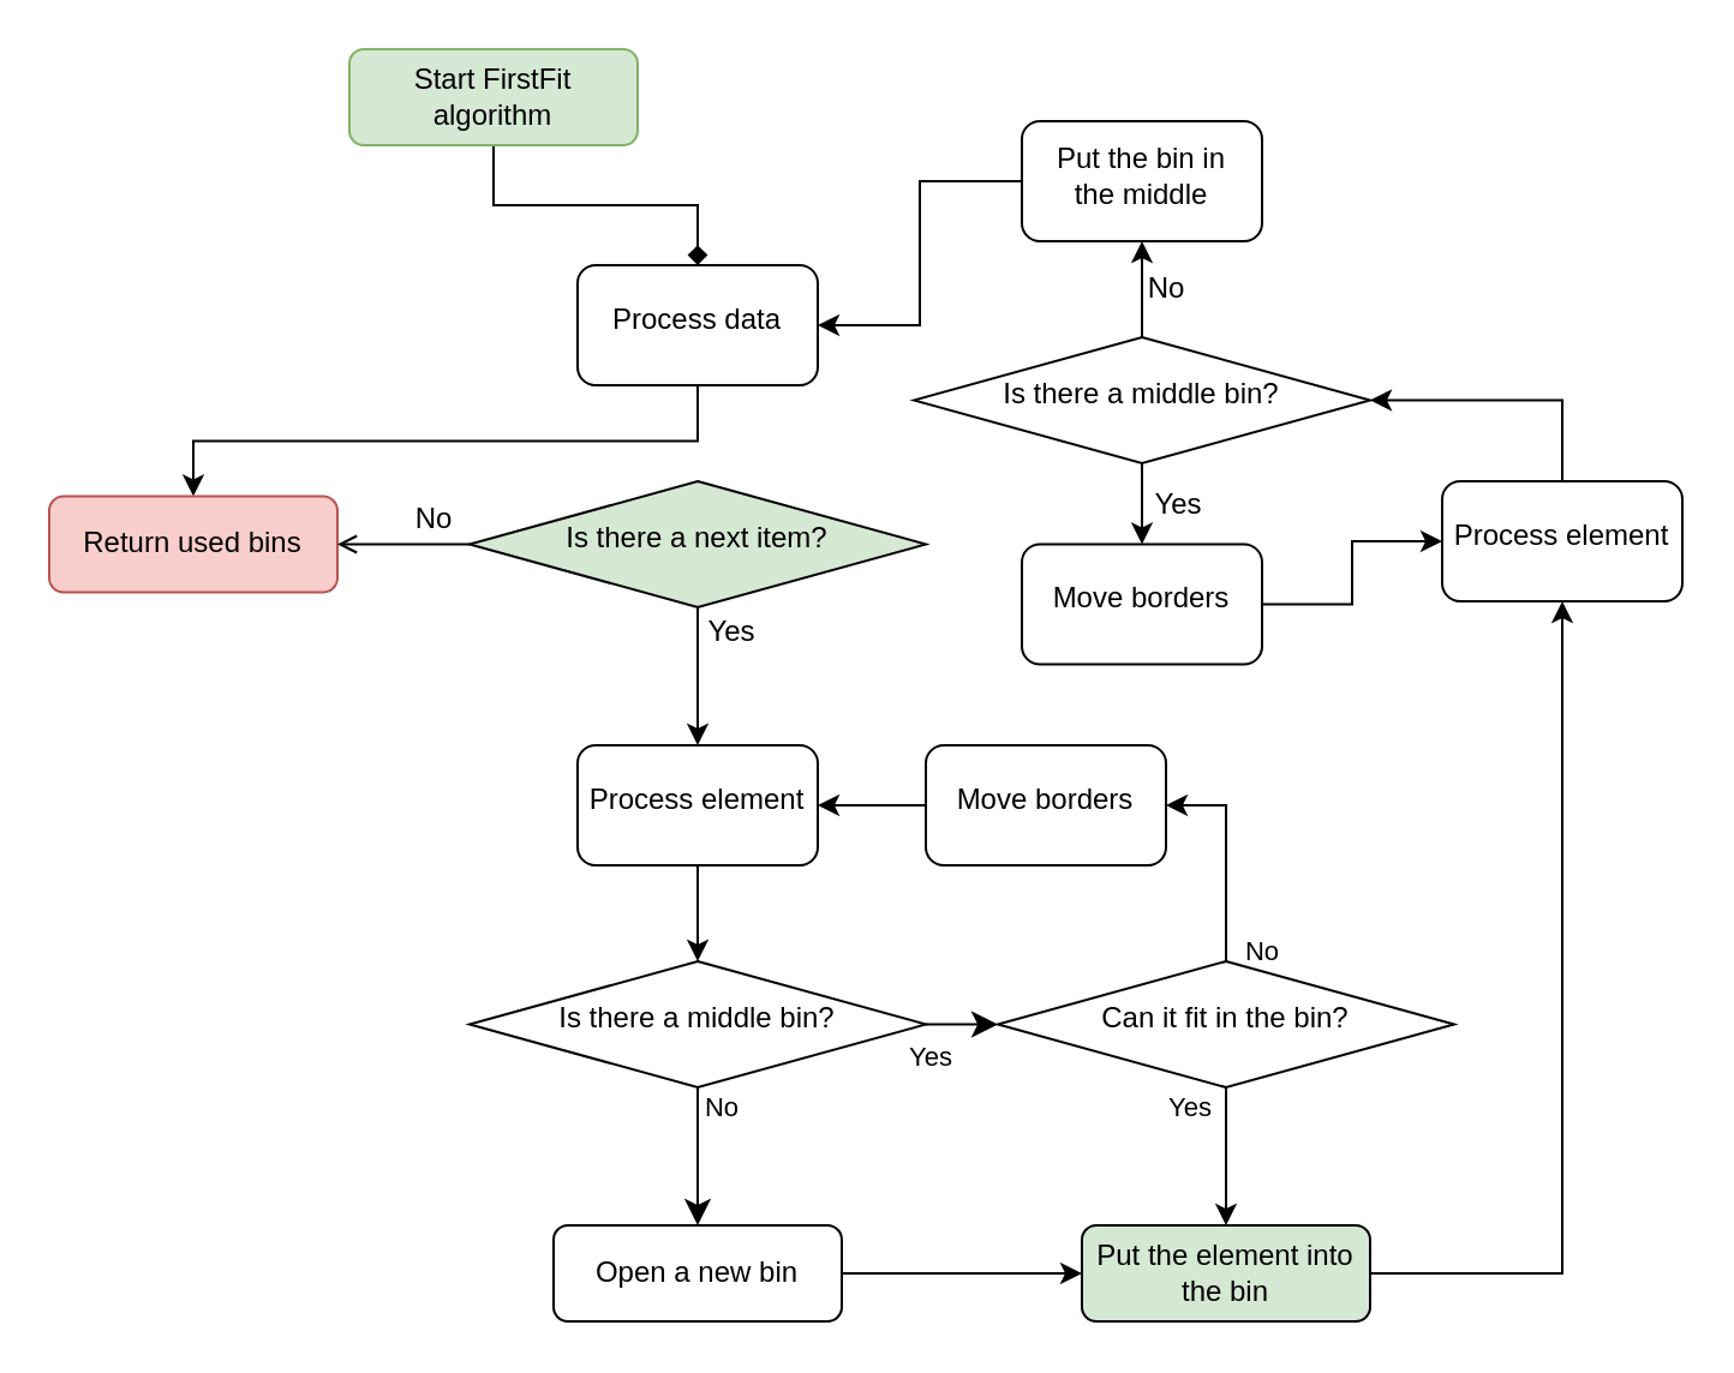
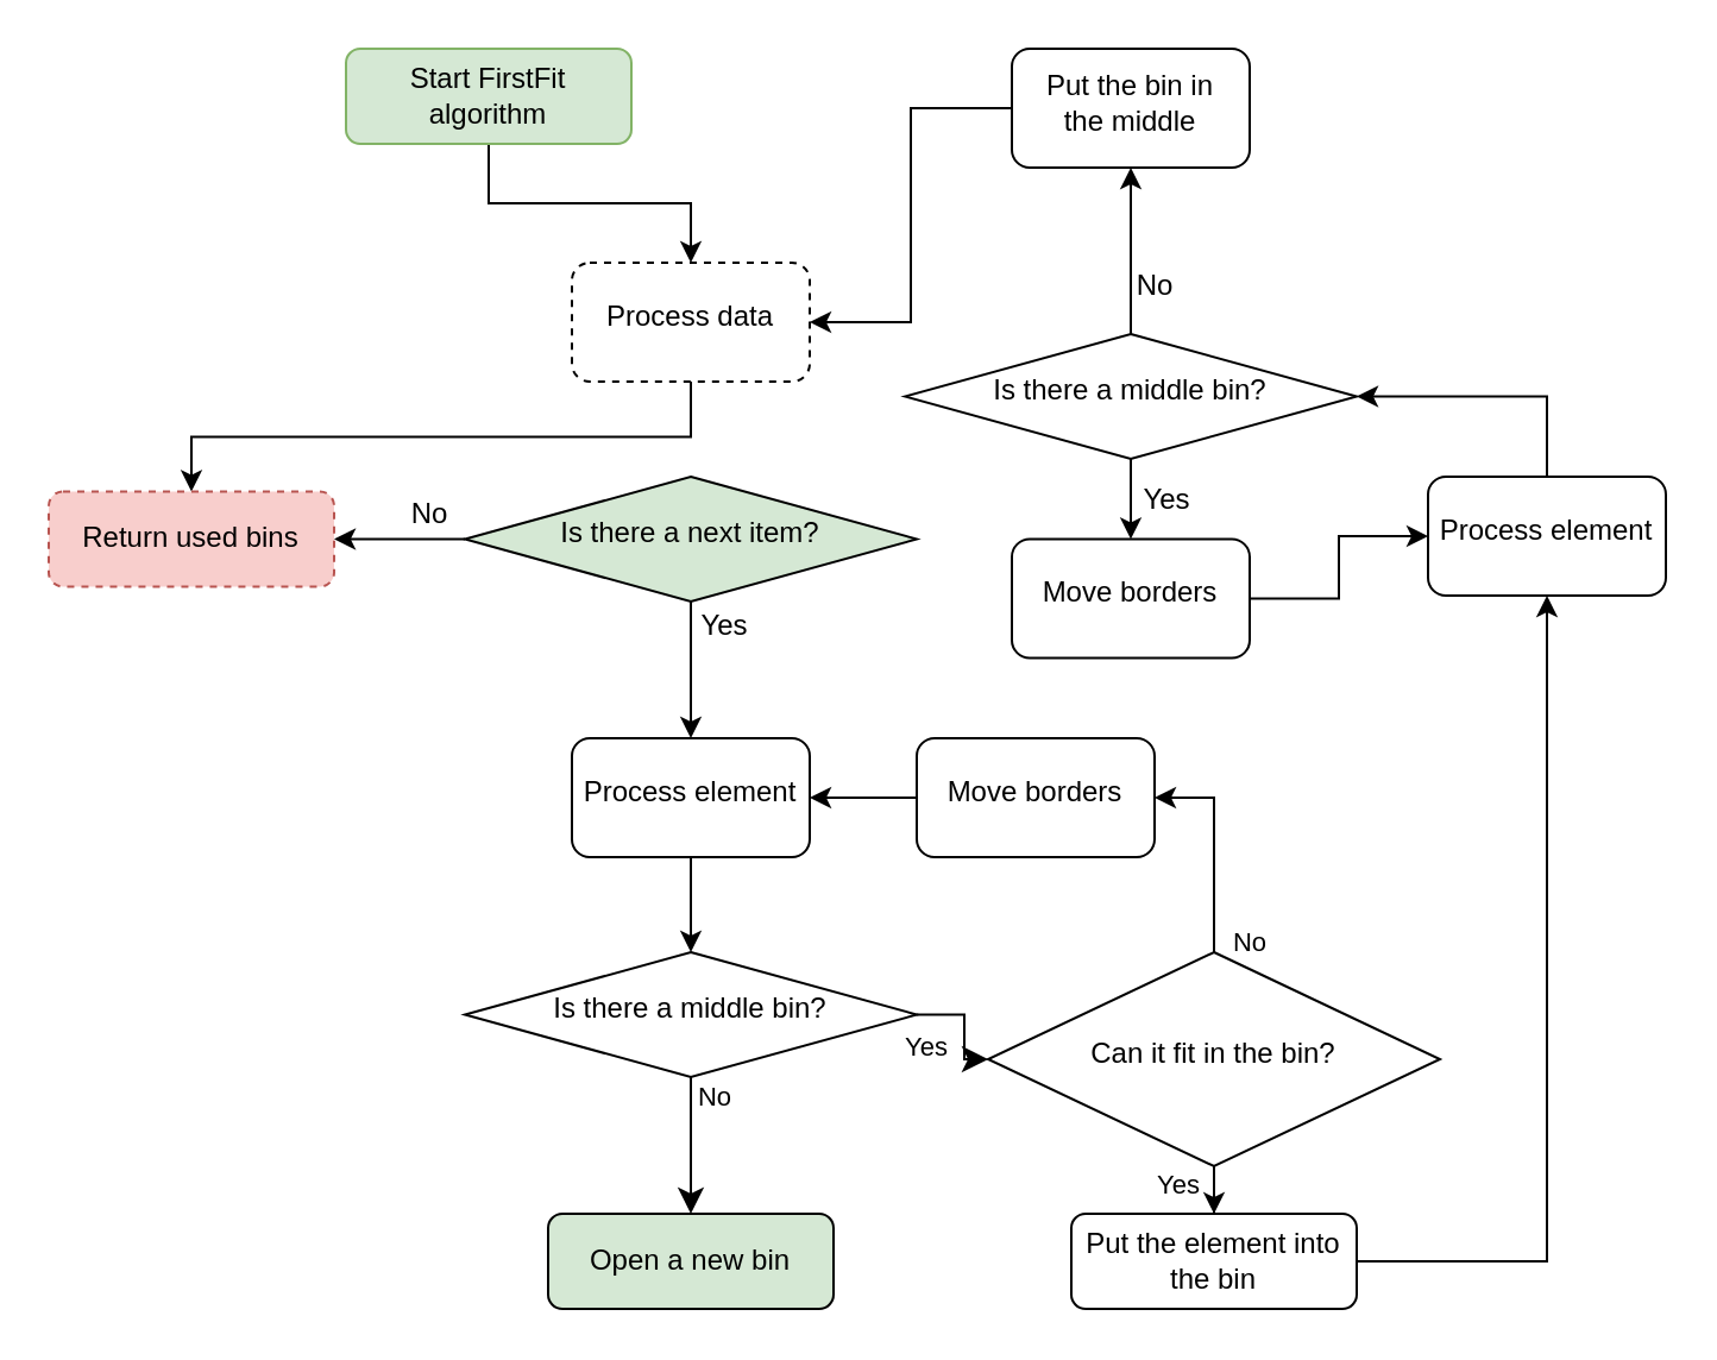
- <mxCell id="29" value="Put the bin in the middle" style="rounded=1;whiteSpace=wrap;html=1;shadow=0;fontFamily=Helvetica;fontSize=12;align=center;strokeWidth=1;spacing=6;spacingTop=-4;" vertex="1" parent="1"><mxGeometry x="425" y="50" width="100" height="50" as="geometry" /></mxCell>
+ <mxCell id="29" value="Put the bin in the middle" style="rounded=1;whiteSpace=wrap;html=1;shadow=0;fontFamily=Helvetica;fontSize=12;align=center;strokeWidth=1;spacing=6;spacingTop=-4;" vertex="1" parent="1"><mxGeometry x="425" y="20" width="100" height="50" as="geometry" /></mxCell>
- <mxCell id="2" style="edgeStyle=orthogonalEdgeStyle;rounded=0;orthogonalLoop=1;jettySize=auto;html=1;entryX=0.5;entryY=0;entryDx=0;entryDy=0;endArrow=diamond;" parent="1" source="3" target="5" edge="1"><mxGeometry relative="1" as="geometry" /></mxCell>
+ <mxCell id="2" style="edgeStyle=orthogonalEdgeStyle;rounded=0;orthogonalLoop=1;jettySize=auto;html=1;entryX=0.5;entryY=0;entryDx=0;entryDy=0;" parent="1" source="3" target="5" edge="1"><mxGeometry relative="1" as="geometry" /></mxCell>
- <mxCell id="5" value="Process data" style="rounded=1;whiteSpace=wrap;html=1;shadow=0;fontFamily=Helvetica;fontSize=12;align=center;strokeWidth=1;spacing=6;spacingTop=-4;" parent="1" vertex="1"><mxGeometry x="240" y="110" width="100" height="50" as="geometry" /></mxCell>
+ <mxCell id="5" value="Process data" style="rounded=1;whiteSpace=wrap;html=1;shadow=0;fontFamily=Helvetica;fontSize=12;align=center;strokeWidth=1;spacing=6;spacingTop=-4;dashed=1;" parent="1" vertex="1"><mxGeometry x="240" y="110" width="100" height="50" as="geometry" /></mxCell>
- <mxCell id="14" value="Return used bins" style="rounded=1;whiteSpace=wrap;html=1;fontSize=12;glass=0;strokeWidth=1;shadow=0;fillColor=#f8cecc;strokeColor=#b85450;" parent="1" vertex="1"><mxGeometry x="20" y="206.25" width="120" height="40" as="geometry" /></mxCell>
+ <mxCell id="14" value="Return used bins" style="rounded=1;whiteSpace=wrap;html=1;fontSize=12;glass=0;strokeWidth=1;shadow=0;fillColor=#f8cecc;strokeColor=#b85450;dashed=1;" parent="1" vertex="1"><mxGeometry x="20" y="206.25" width="120" height="40" as="geometry" /></mxCell>
- <mxCell id="16" style="edgeStyle=orthogonalEdgeStyle;rounded=0;orthogonalLoop=1;jettySize=auto;html=1;exitX=0;exitY=0.5;exitDx=0;exitDy=0;entryX=1;entryY=0.5;entryDx=0;entryDy=0;endArrow=open;endFill=1;" parent="1" source="17" target="14" edge="1"><mxGeometry relative="1" as="geometry" /></mxCell>
+ <mxCell id="16" style="edgeStyle=orthogonalEdgeStyle;rounded=0;orthogonalLoop=1;jettySize=auto;html=1;exitX=0;exitY=0.5;exitDx=0;exitDy=0;entryX=1;entryY=0.5;entryDx=0;entryDy=0;endArrow=classic;endFill=1;" parent="1" source="17" target="14" edge="1"><mxGeometry relative="1" as="geometry" /></mxCell>
- <mxCell id="22" value="Can it fit in the bin?" style="rhombus;whiteSpace=wrap;html=1;shadow=0;fontFamily=Helvetica;fontSize=12;align=center;strokeWidth=1;spacing=6;spacingTop=-4;" parent="1" vertex="1"><mxGeometry x="415" y="400" width="190" height="52.5" as="geometry" /></mxCell>
+ <mxCell id="22" value="Can it fit in the bin?" style="rhombus;whiteSpace=wrap;html=1;shadow=0;fontFamily=Helvetica;fontSize=12;align=center;strokeWidth=1;spacing=6;spacingTop=-4;" parent="1" vertex="1"><mxGeometry x="415" y="400" width="190" height="90" as="geometry" /></mxCell>
- <mxCell id="10" value="Open a new bin" style="rounded=1;whiteSpace=wrap;html=1;fontSize=12;glass=0;strokeWidth=1;shadow=0;" parent="1" vertex="1"><mxGeometry x="230" y="510" width="120" height="40" as="geometry" /></mxCell>
+ <mxCell id="10" value="Open a new bin" style="rounded=1;whiteSpace=wrap;html=1;fontSize=12;glass=0;strokeWidth=1;shadow=0;fillColor=#d5e8d4;" parent="1" vertex="1"><mxGeometry x="230" y="510" width="120" height="40" as="geometry" /></mxCell>
- <mxCell id="9" style="edgeStyle=orthogonalEdgeStyle;rounded=0;orthogonalLoop=1;jettySize=auto;html=1;exitX=1;exitY=0.5;exitDx=0;exitDy=0;entryX=0;entryY=0.5;entryDx=0;entryDy=0;endArrow=classic;endFill=1;" parent="1" source="10" target="13" edge="1"><mxGeometry relative="1" as="geometry" /></mxCell>
- <mxCell id="13" value="Put the element into the bin" style="rounded=1;whiteSpace=wrap;html=1;fontSize=12;glass=0;strokeWidth=1;shadow=0;fillColor=#d5e8d4;" parent="1" vertex="1"><mxGeometry x="450" y="510" width="120" height="40" as="geometry" /></mxCell>
+ <mxCell id="13" value="Put the element into the bin" style="rounded=1;whiteSpace=wrap;html=1;fontSize=12;glass=0;strokeWidth=1;shadow=0;" parent="1" vertex="1"><mxGeometry x="450" y="510" width="120" height="40" as="geometry" /></mxCell>
